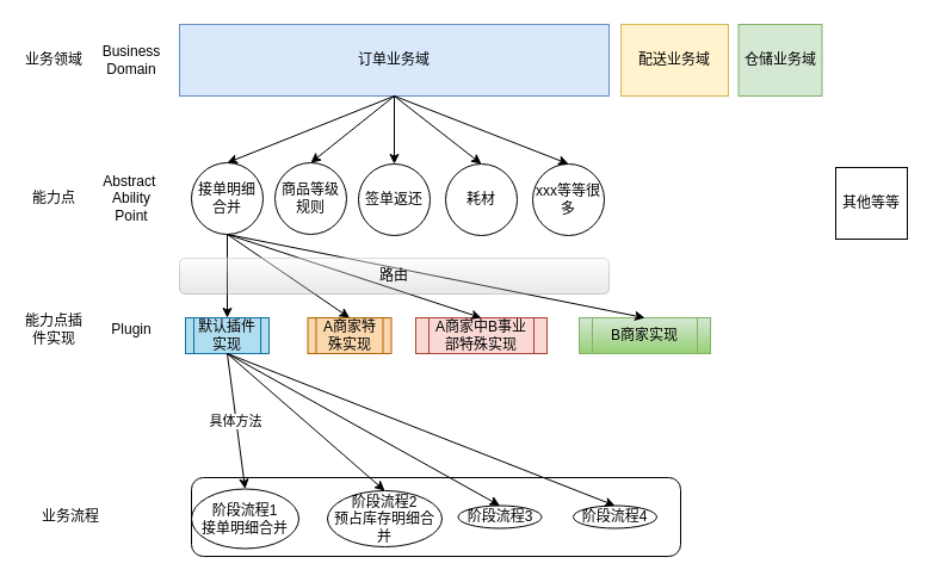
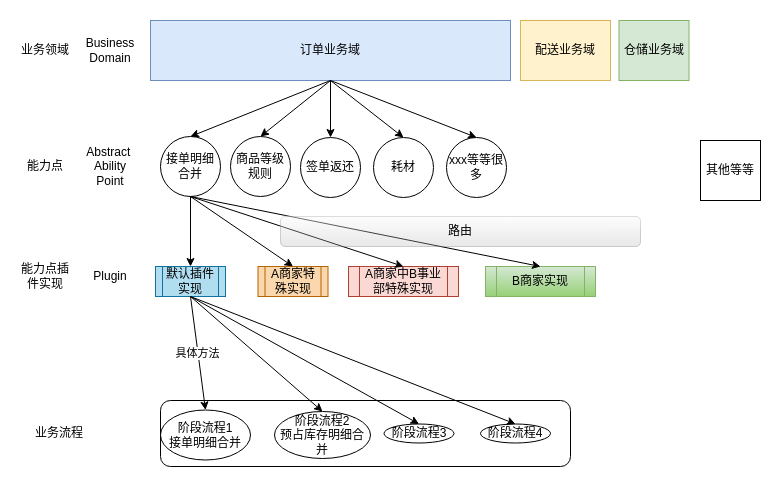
- <mxCell id="31" value="路由" style="rounded=1;whiteSpace=wrap;html=1;gradientColor=#b3b3b3;fillColor=#f5f5f5;strokeColor=#666666;glass=1;labelBackgroundColor=none;opacity=30;" parent="1" vertex="1"><mxGeometry x="150" y="216" width="360" height="30" as="geometry" /></mxCell>
+ <mxCell id="31" value="路由" style="rounded=1;whiteSpace=wrap;html=1;gradientColor=#b3b3b3;fillColor=#f5f5f5;strokeColor=#666666;glass=1;labelBackgroundColor=none;opacity=30;" parent="1" vertex="1"><mxGeometry x="280" y="216" width="360" height="30" as="geometry" /></mxCell>
